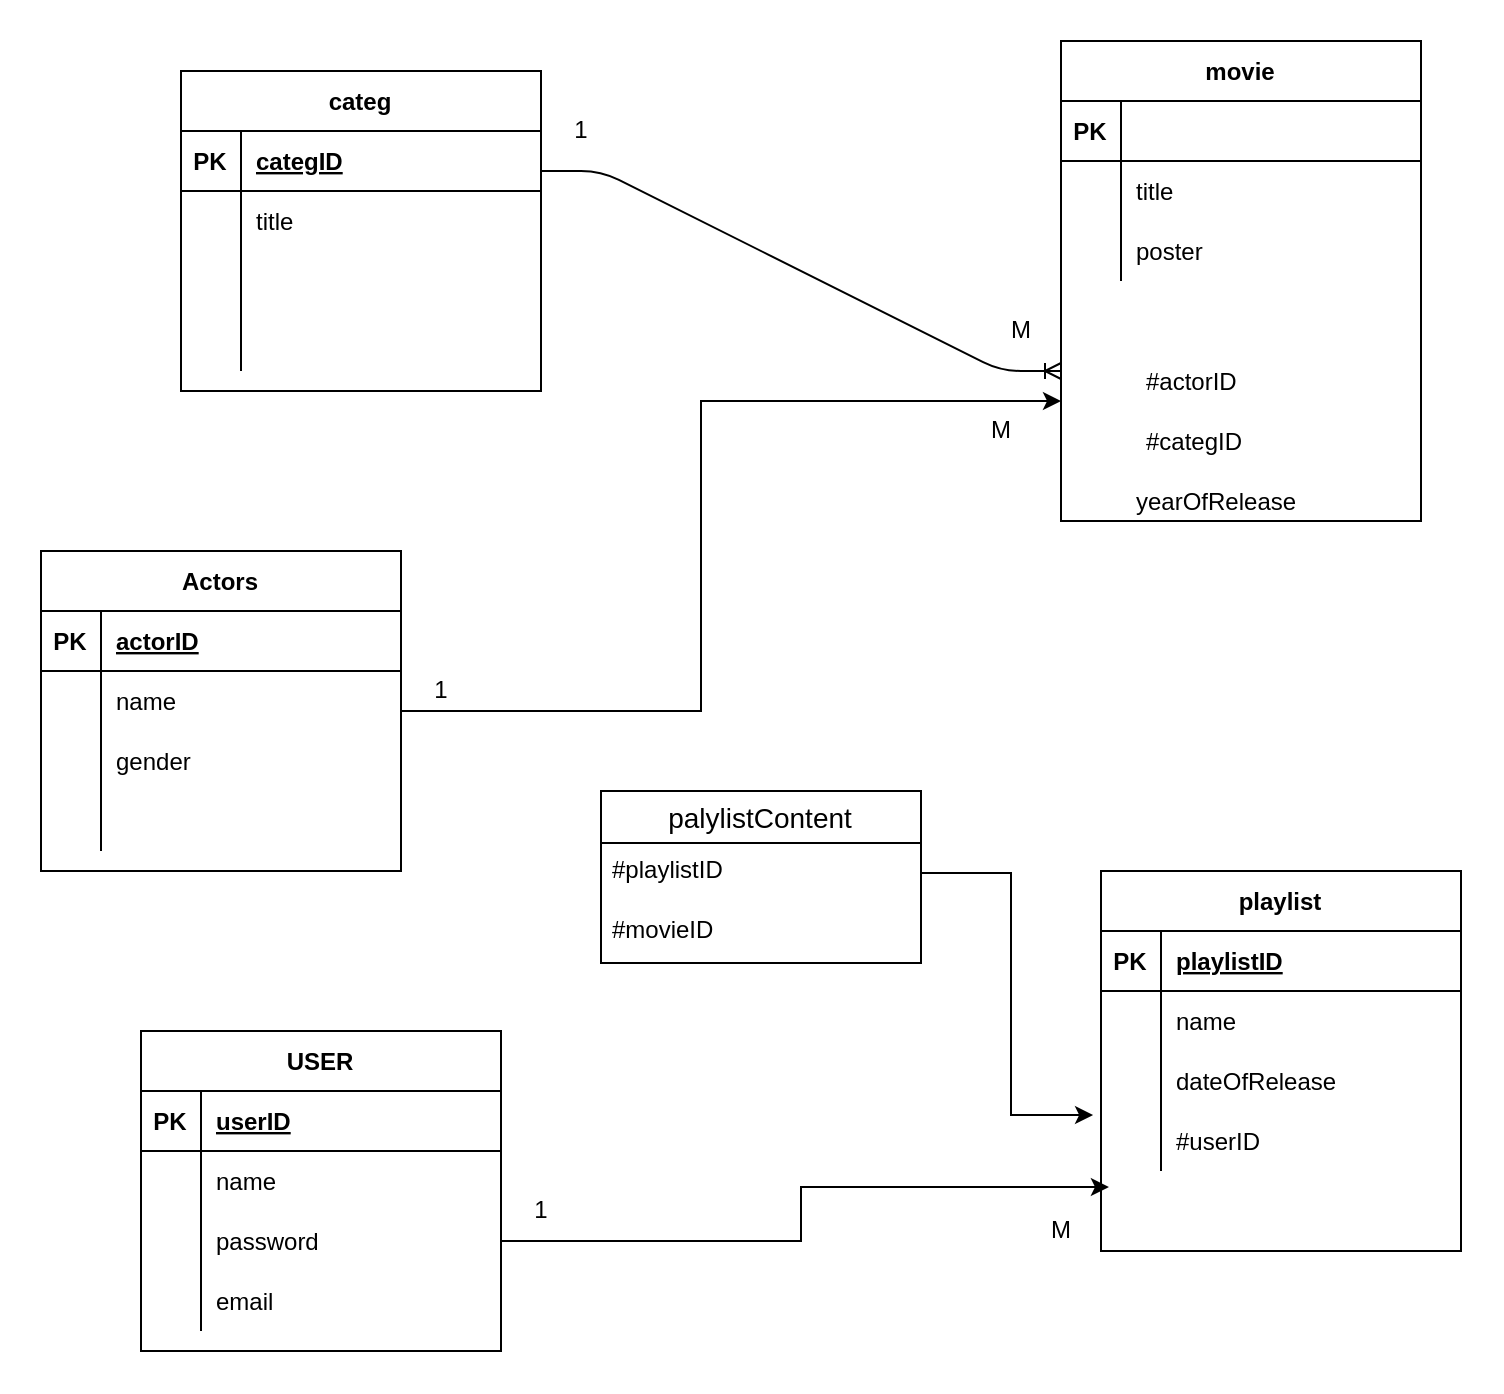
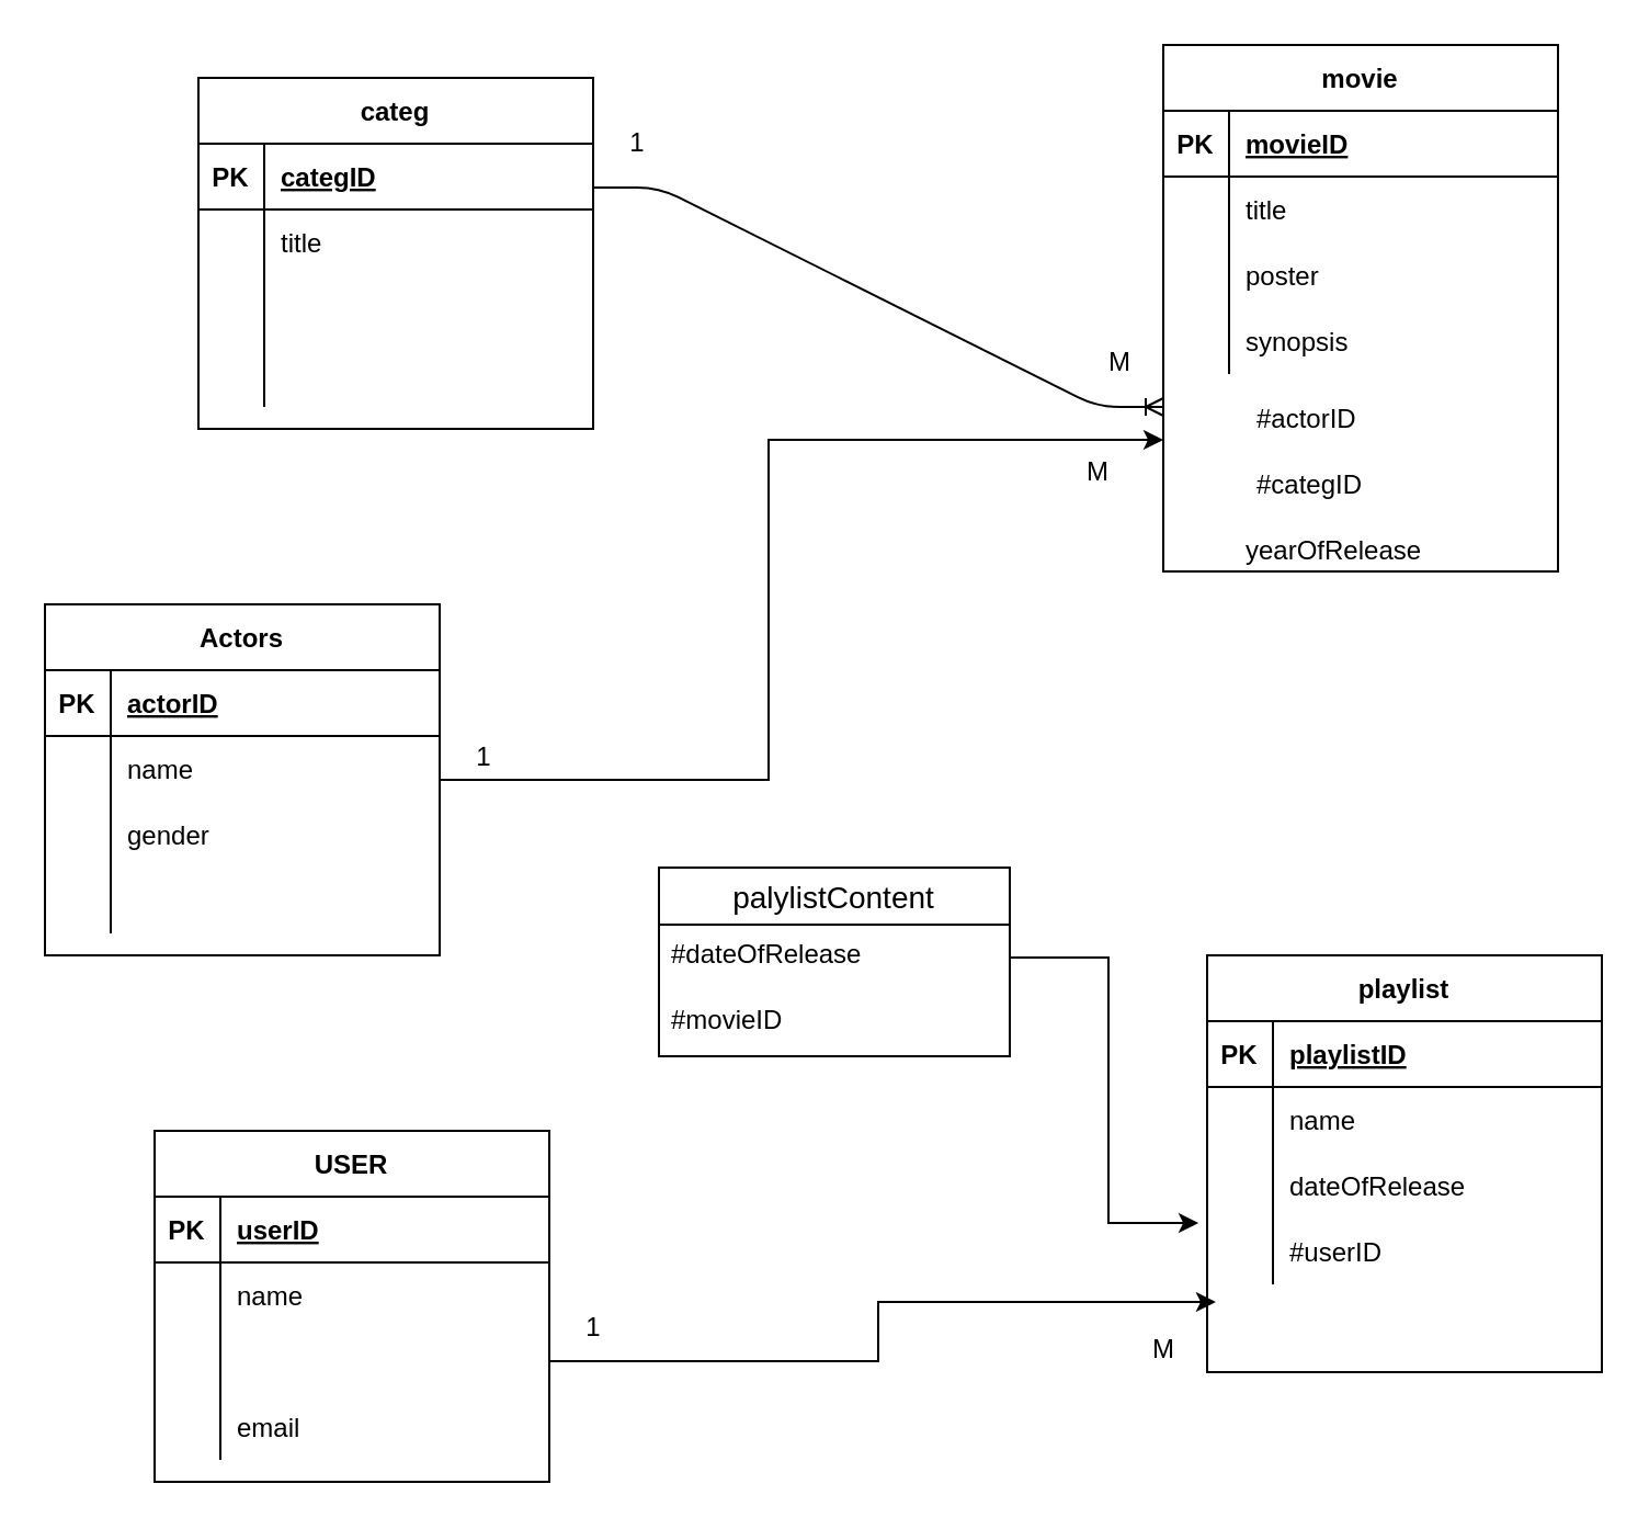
+ <mxCell id="37" value="movieID" style="shape=partialRectangle;connectable=0;fillColor=none;top=0;left=0;bottom=0;right=0;align=left;spacingLeft=6;fontStyle=5;overflow=hidden;" vertex="1" parent="35"><mxGeometry x="30" width="150" height="30" as="geometry" /></mxCell>
+ <mxCell id="46" value="synopsis" style="shape=partialRectangle;connectable=0;fillColor=none;top=0;left=0;bottom=0;right=0;align=left;spacingLeft=6;overflow=hidden;" vertex="1" parent="44"><mxGeometry x="30" width="150" height="30" as="geometry" /></mxCell>
- <mxCell id="78" value="#playlistID" style="text;strokeColor=none;fillColor=none;spacingLeft=4;spacingRight=4;overflow=hidden;rotatable=0;points=[[0,0.5],[1,0.5]];portConstraint=eastwest;fontSize=12;" vertex="1" parent="77"><mxGeometry y="26" width="160" height="30" as="geometry" /></mxCell>
+ <mxCell id="78" value="#dateOfRelease" style="text;strokeColor=none;fillColor=none;spacingLeft=4;spacingRight=4;overflow=hidden;rotatable=0;points=[[0,0.5],[1,0.5]];portConstraint=eastwest;fontSize=12;" vertex="1" parent="77"><mxGeometry y="26" width="160" height="30" as="geometry" /></mxCell>
- <mxCell id="30" value="password" style="shape=partialRectangle;connectable=0;fillColor=none;top=0;left=0;bottom=0;right=0;align=left;spacingLeft=6;overflow=hidden;" vertex="1" parent="28"><mxGeometry x="30" width="150" height="30" as="geometry" /></mxCell>
